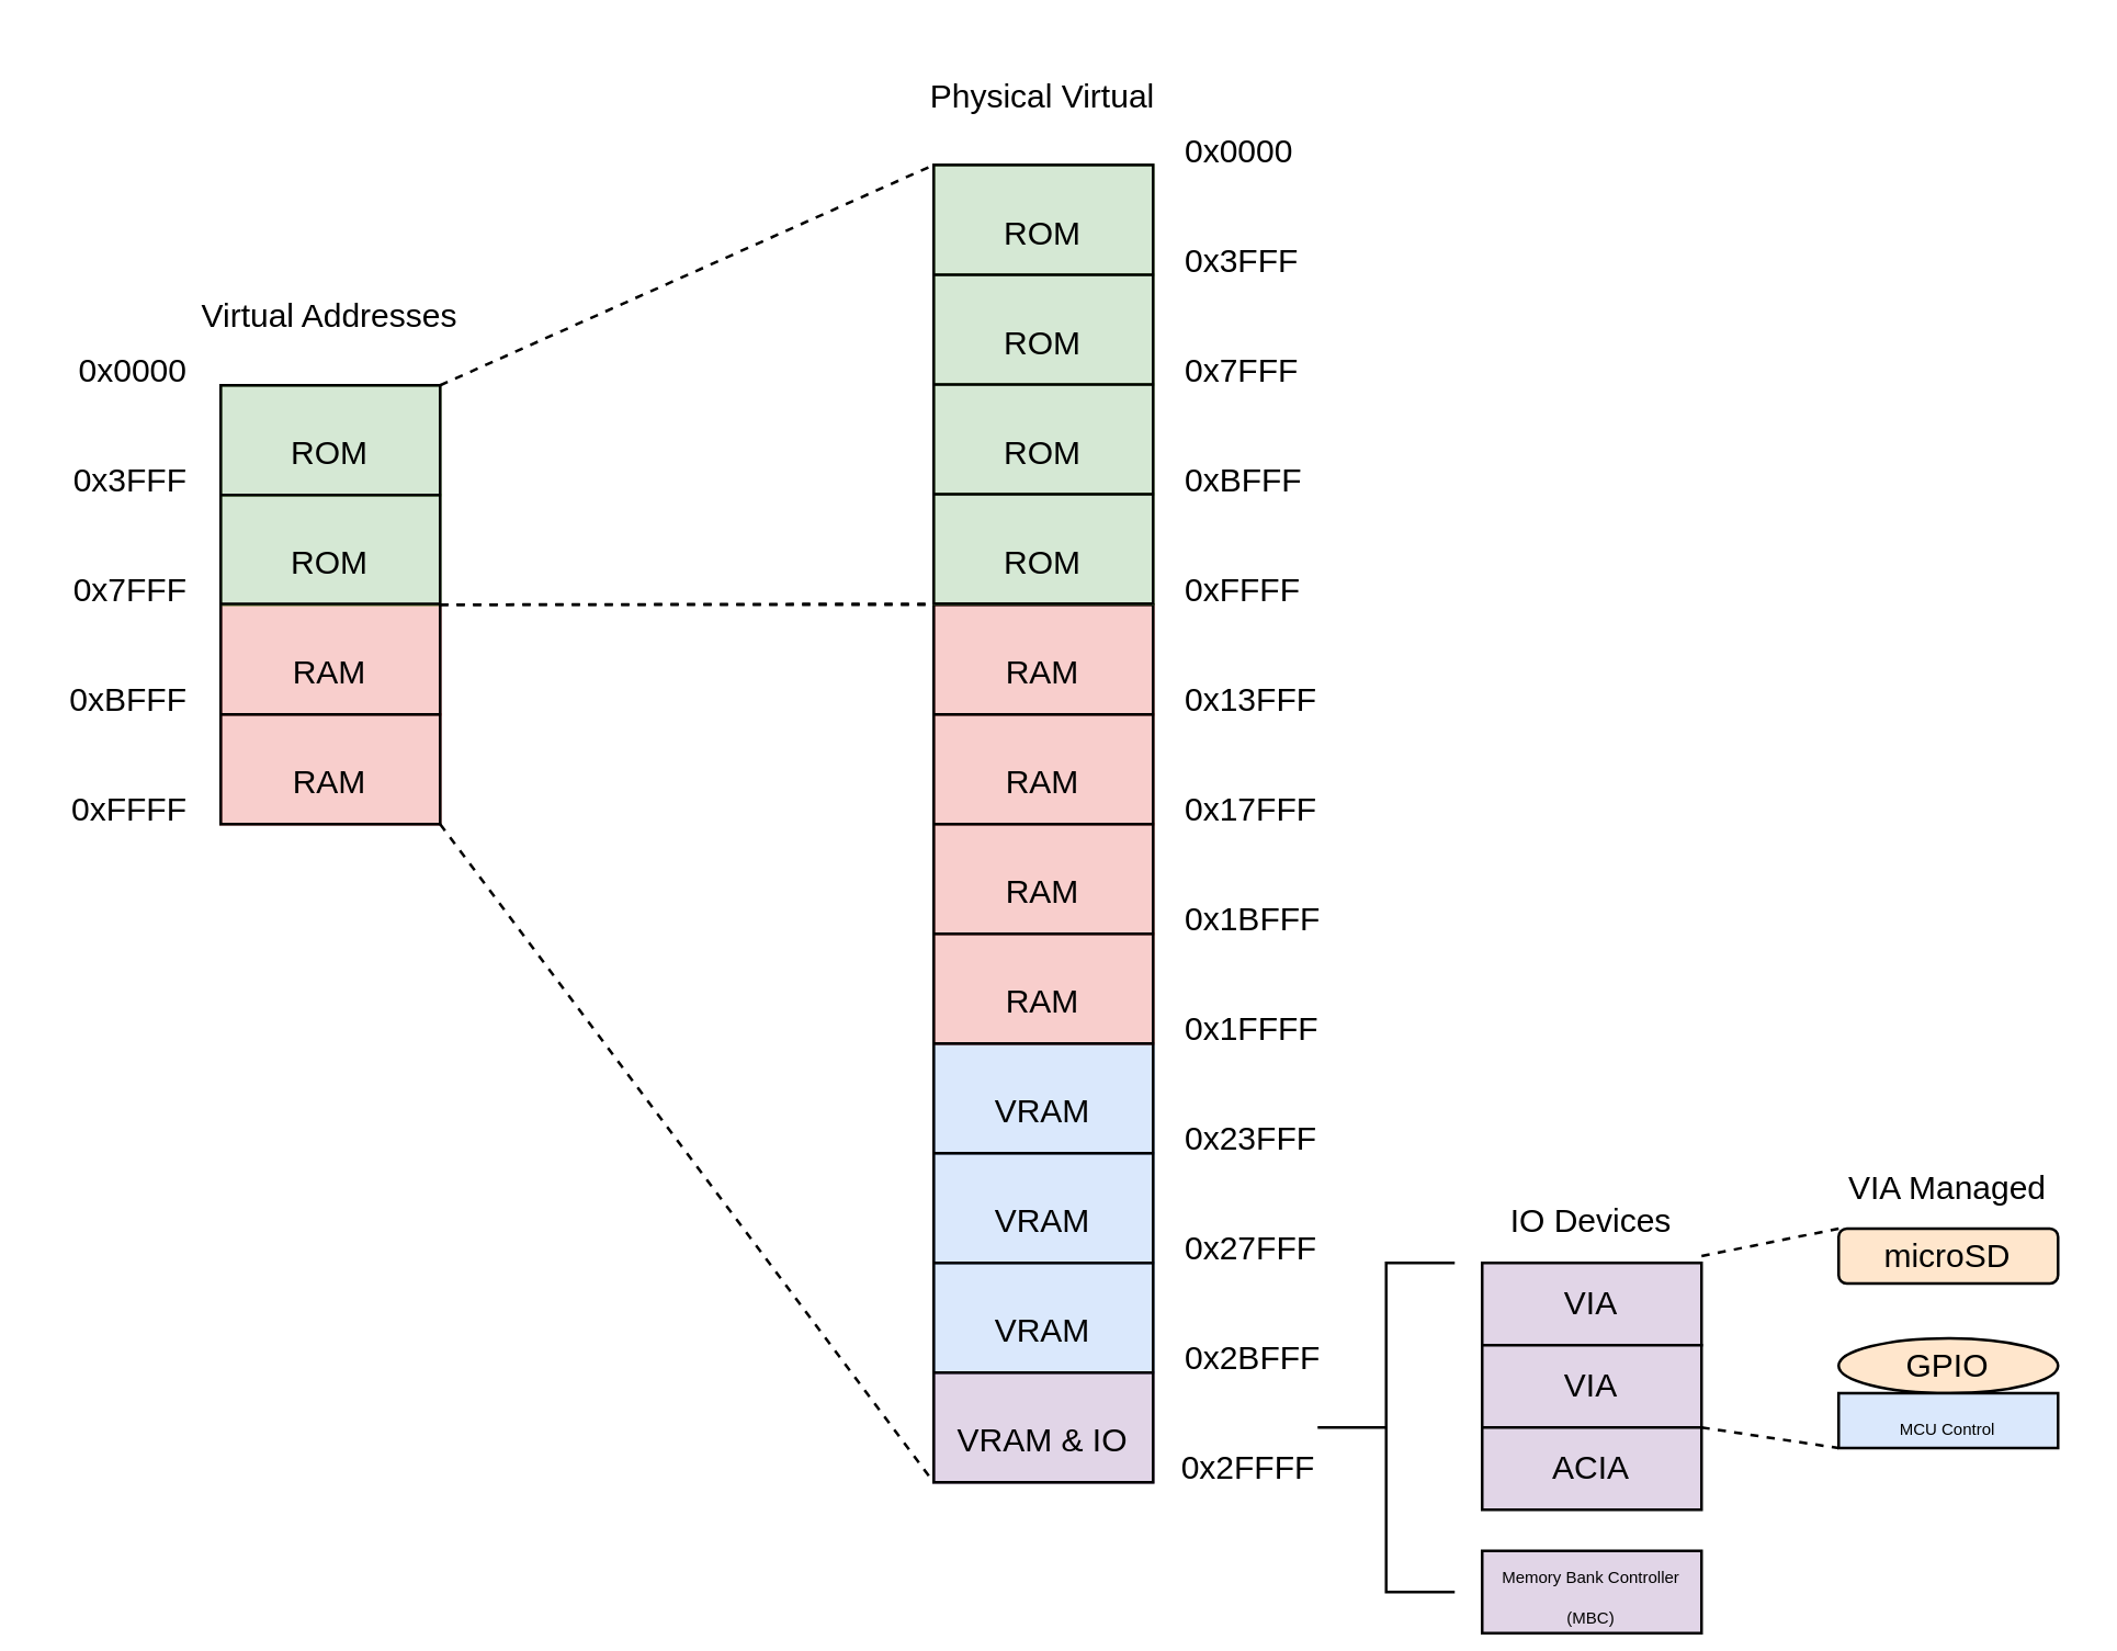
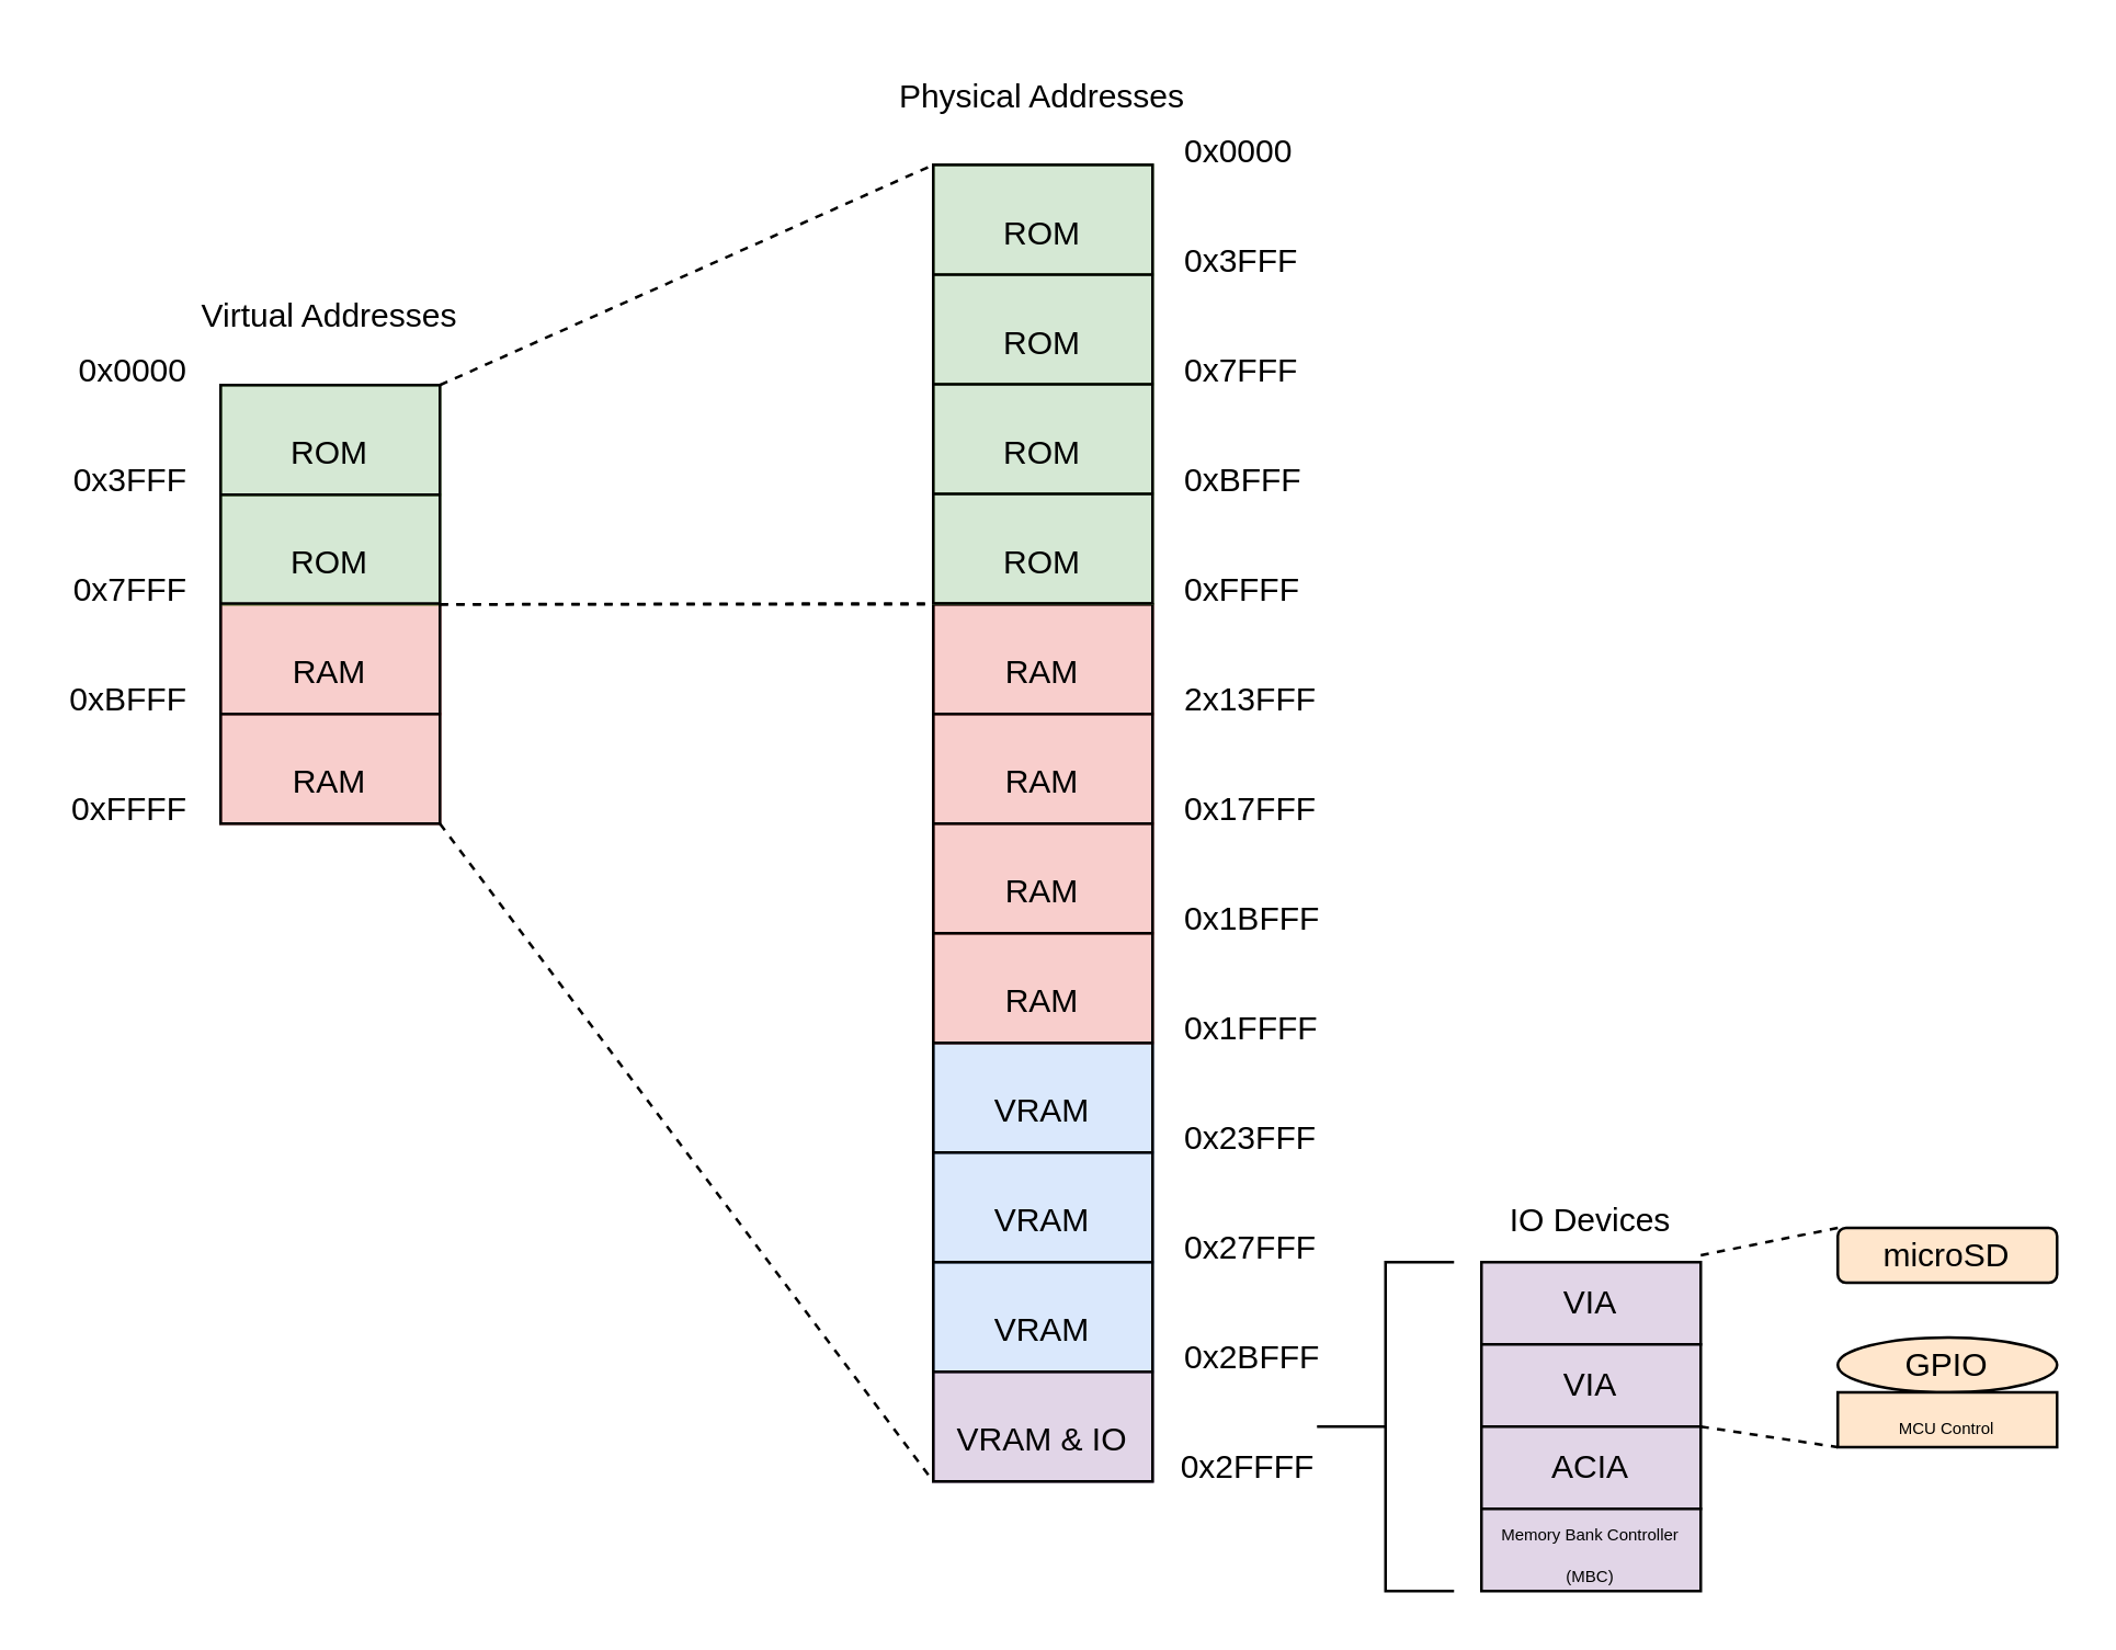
- <mxCell id="73" value="Physical Virtual" style="text;html=1;align=center;verticalAlign=middle;whiteSpace=wrap;rounded=0;" vertex="1" parent="1"><mxGeometry x="320" y="20" width="120" height="30" as="geometry" /></mxCell>
+ <mxCell id="73" value="Physical Addresses" style="text;html=1;align=center;verticalAlign=middle;whiteSpace=wrap;rounded=0;" vertex="1" parent="1"><mxGeometry x="320" y="20" width="120" height="30" as="geometry" /></mxCell>
- <mxCell id="62" value="0x13FFF" style="text;html=1;align=left;verticalAlign=middle;whiteSpace=wrap;rounded=0;" vertex="1" parent="1"><mxGeometry x="430" y="240" width="50" height="30" as="geometry" /></mxCell>
+ <mxCell id="62" value="2x13FFF" style="text;html=1;align=left;verticalAlign=middle;whiteSpace=wrap;rounded=0;" vertex="1" parent="1"><mxGeometry x="430" y="240" width="50" height="30" as="geometry" /></mxCell>
- <mxCell id="82" value="VIA Managed" style="text;html=1;align=center;verticalAlign=middle;whiteSpace=wrap;rounded=0;" vertex="1" parent="1"><mxGeometry x="670" y="417.5" width="80" height="30" as="geometry" /></mxCell>
- <mxCell id="81" value="&lt;font style=&quot;font-size: 6px;&quot;&gt;MCU Control&lt;/font&gt;" style="rounded=0;whiteSpace=wrap;html=1;fillColor=#dae8fc;strokeColor=#000000;align=center;verticalAlign=bottom;" vertex="1" parent="1"><mxGeometry x="670" y="507.5" width="80" height="20" as="geometry" /></mxCell>
+ <mxCell id="81" value="&lt;font style=&quot;font-size: 6px;&quot;&gt;MCU Control&lt;/font&gt;" style="rounded=0;whiteSpace=wrap;html=1;fillColor=#ffe6cc;strokeColor=#000000;align=center;verticalAlign=bottom;" vertex="1" parent="1"><mxGeometry x="670" y="507.5" width="80" height="20" as="geometry" /></mxCell>
- <mxCell id="77" value="&lt;font style=&quot;font-size: 6px;&quot;&gt;Memory Bank Controller (MBC)&lt;/font&gt;" style="rounded=0;whiteSpace=wrap;html=1;fillColor=#e1d5e7;strokeColor=#000000;" vertex="1" parent="1"><mxGeometry x="540" y="565" width="80" height="30" as="geometry" /></mxCell>
+ <mxCell id="77" value="&lt;font style=&quot;font-size: 6px;&quot;&gt;Memory Bank Controller (MBC)&lt;/font&gt;" style="rounded=0;whiteSpace=wrap;html=1;fillColor=#e1d5e7;strokeColor=#000000;" vertex="1" parent="1"><mxGeometry x="540" y="550" width="80" height="30" as="geometry" /></mxCell>
